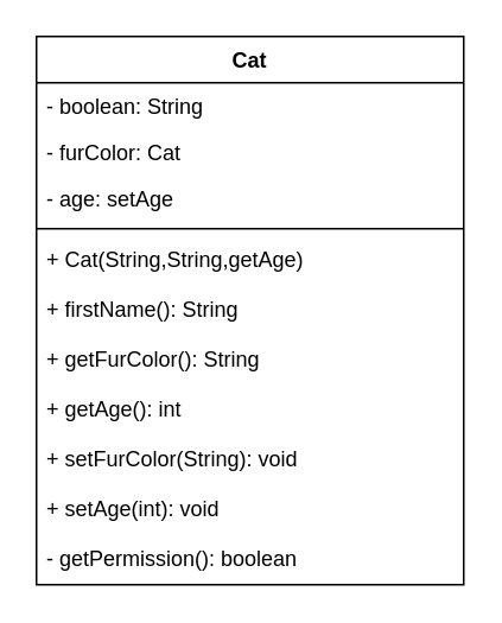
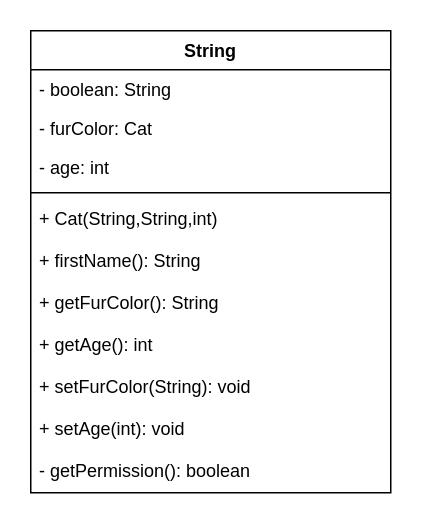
- <mxCell id="2" value="Cat" style="swimlane;fontStyle=1;align=center;verticalAlign=top;childLayout=stackLayout;horizontal=1;startSize=26;horizontalStack=0;resizeParent=1;resizeParentMax=0;resizeLast=0;collapsible=1;marginBottom=0;" vertex="1" parent="1"><mxGeometry x="20" y="20" width="240" height="308" as="geometry" /></mxCell>
+ <mxCell id="2" value="String" style="swimlane;fontStyle=1;align=center;verticalAlign=top;childLayout=stackLayout;horizontal=1;startSize=26;horizontalStack=0;resizeParent=1;resizeParentMax=0;resizeLast=0;collapsible=1;marginBottom=0;" vertex="1" parent="1"><mxGeometry x="20" y="20" width="240" height="308" as="geometry" /></mxCell>
- <mxCell id="5" value="- age: setAge" style="text;strokeColor=none;fillColor=none;align=left;verticalAlign=top;spacingLeft=4;spacingRight=4;overflow=hidden;rotatable=0;points=[[0,0.5],[1,0.5]];portConstraint=eastwest;" vertex="1" parent="2"><mxGeometry y="78" width="240" height="26" as="geometry" /></mxCell>
+ <mxCell id="5" value="- age: int" style="text;strokeColor=none;fillColor=none;align=left;verticalAlign=top;spacingLeft=4;spacingRight=4;overflow=hidden;rotatable=0;points=[[0,0.5],[1,0.5]];portConstraint=eastwest;" vertex="1" parent="2"><mxGeometry y="78" width="240" height="26" as="geometry" /></mxCell>
- <mxCell id="7" value="+ Cat(String,String,getAge)" style="text;strokeColor=none;fillColor=none;align=left;verticalAlign=top;spacingLeft=4;spacingRight=4;overflow=hidden;rotatable=0;points=[[0,0.5],[1,0.5]];portConstraint=eastwest;" vertex="1" parent="2"><mxGeometry y="112" width="240" height="28" as="geometry" /></mxCell>
+ <mxCell id="7" value="+ Cat(String,String,int)" style="text;strokeColor=none;fillColor=none;align=left;verticalAlign=top;spacingLeft=4;spacingRight=4;overflow=hidden;rotatable=0;points=[[0,0.5],[1,0.5]];portConstraint=eastwest;" vertex="1" parent="2"><mxGeometry y="112" width="240" height="28" as="geometry" /></mxCell>
